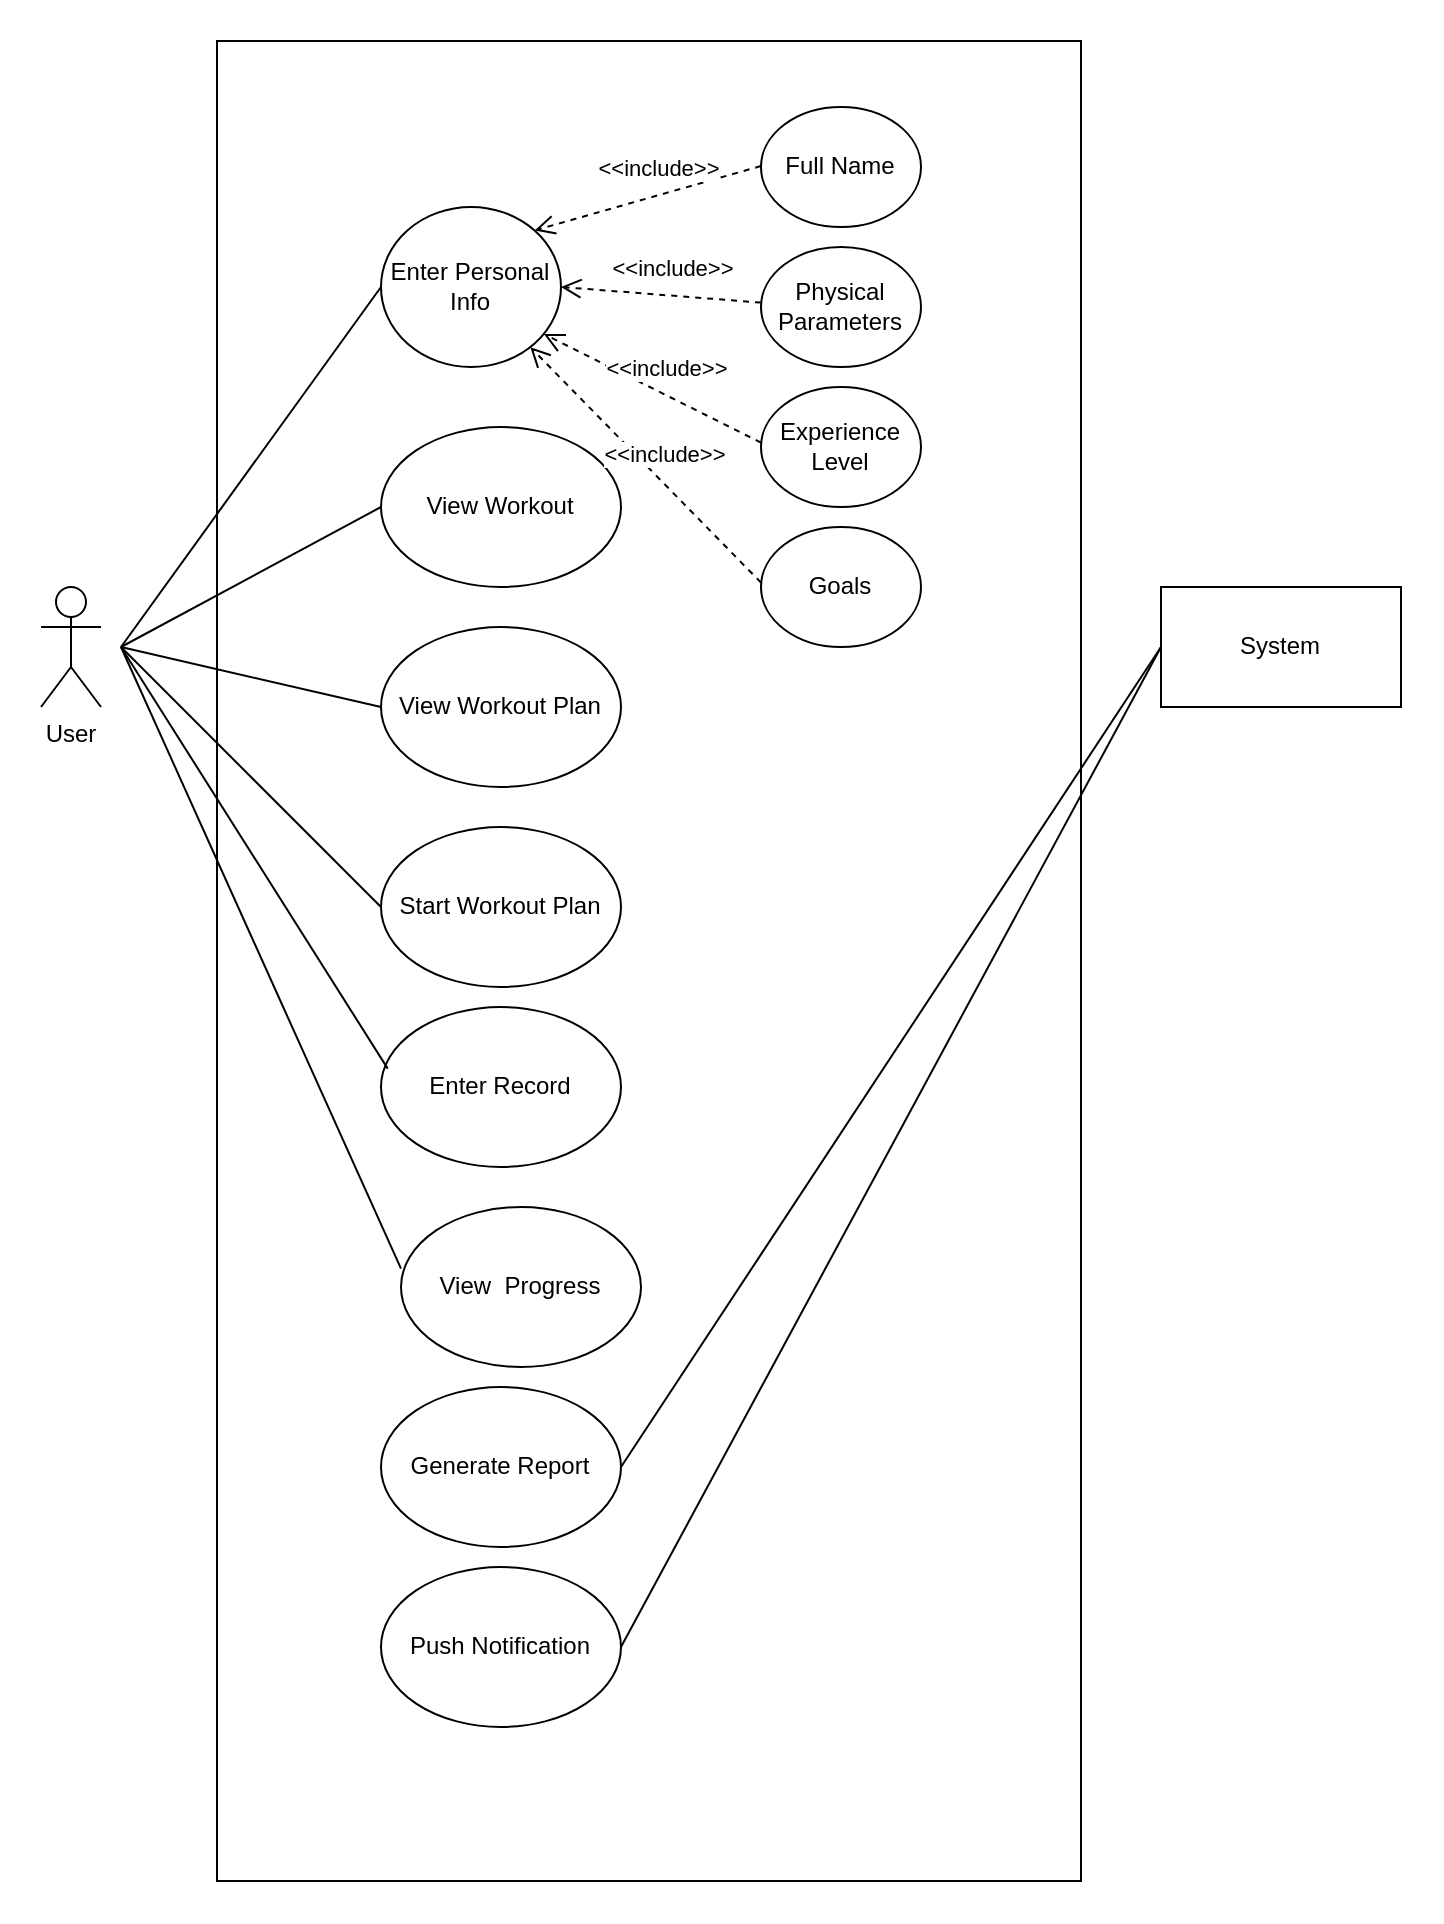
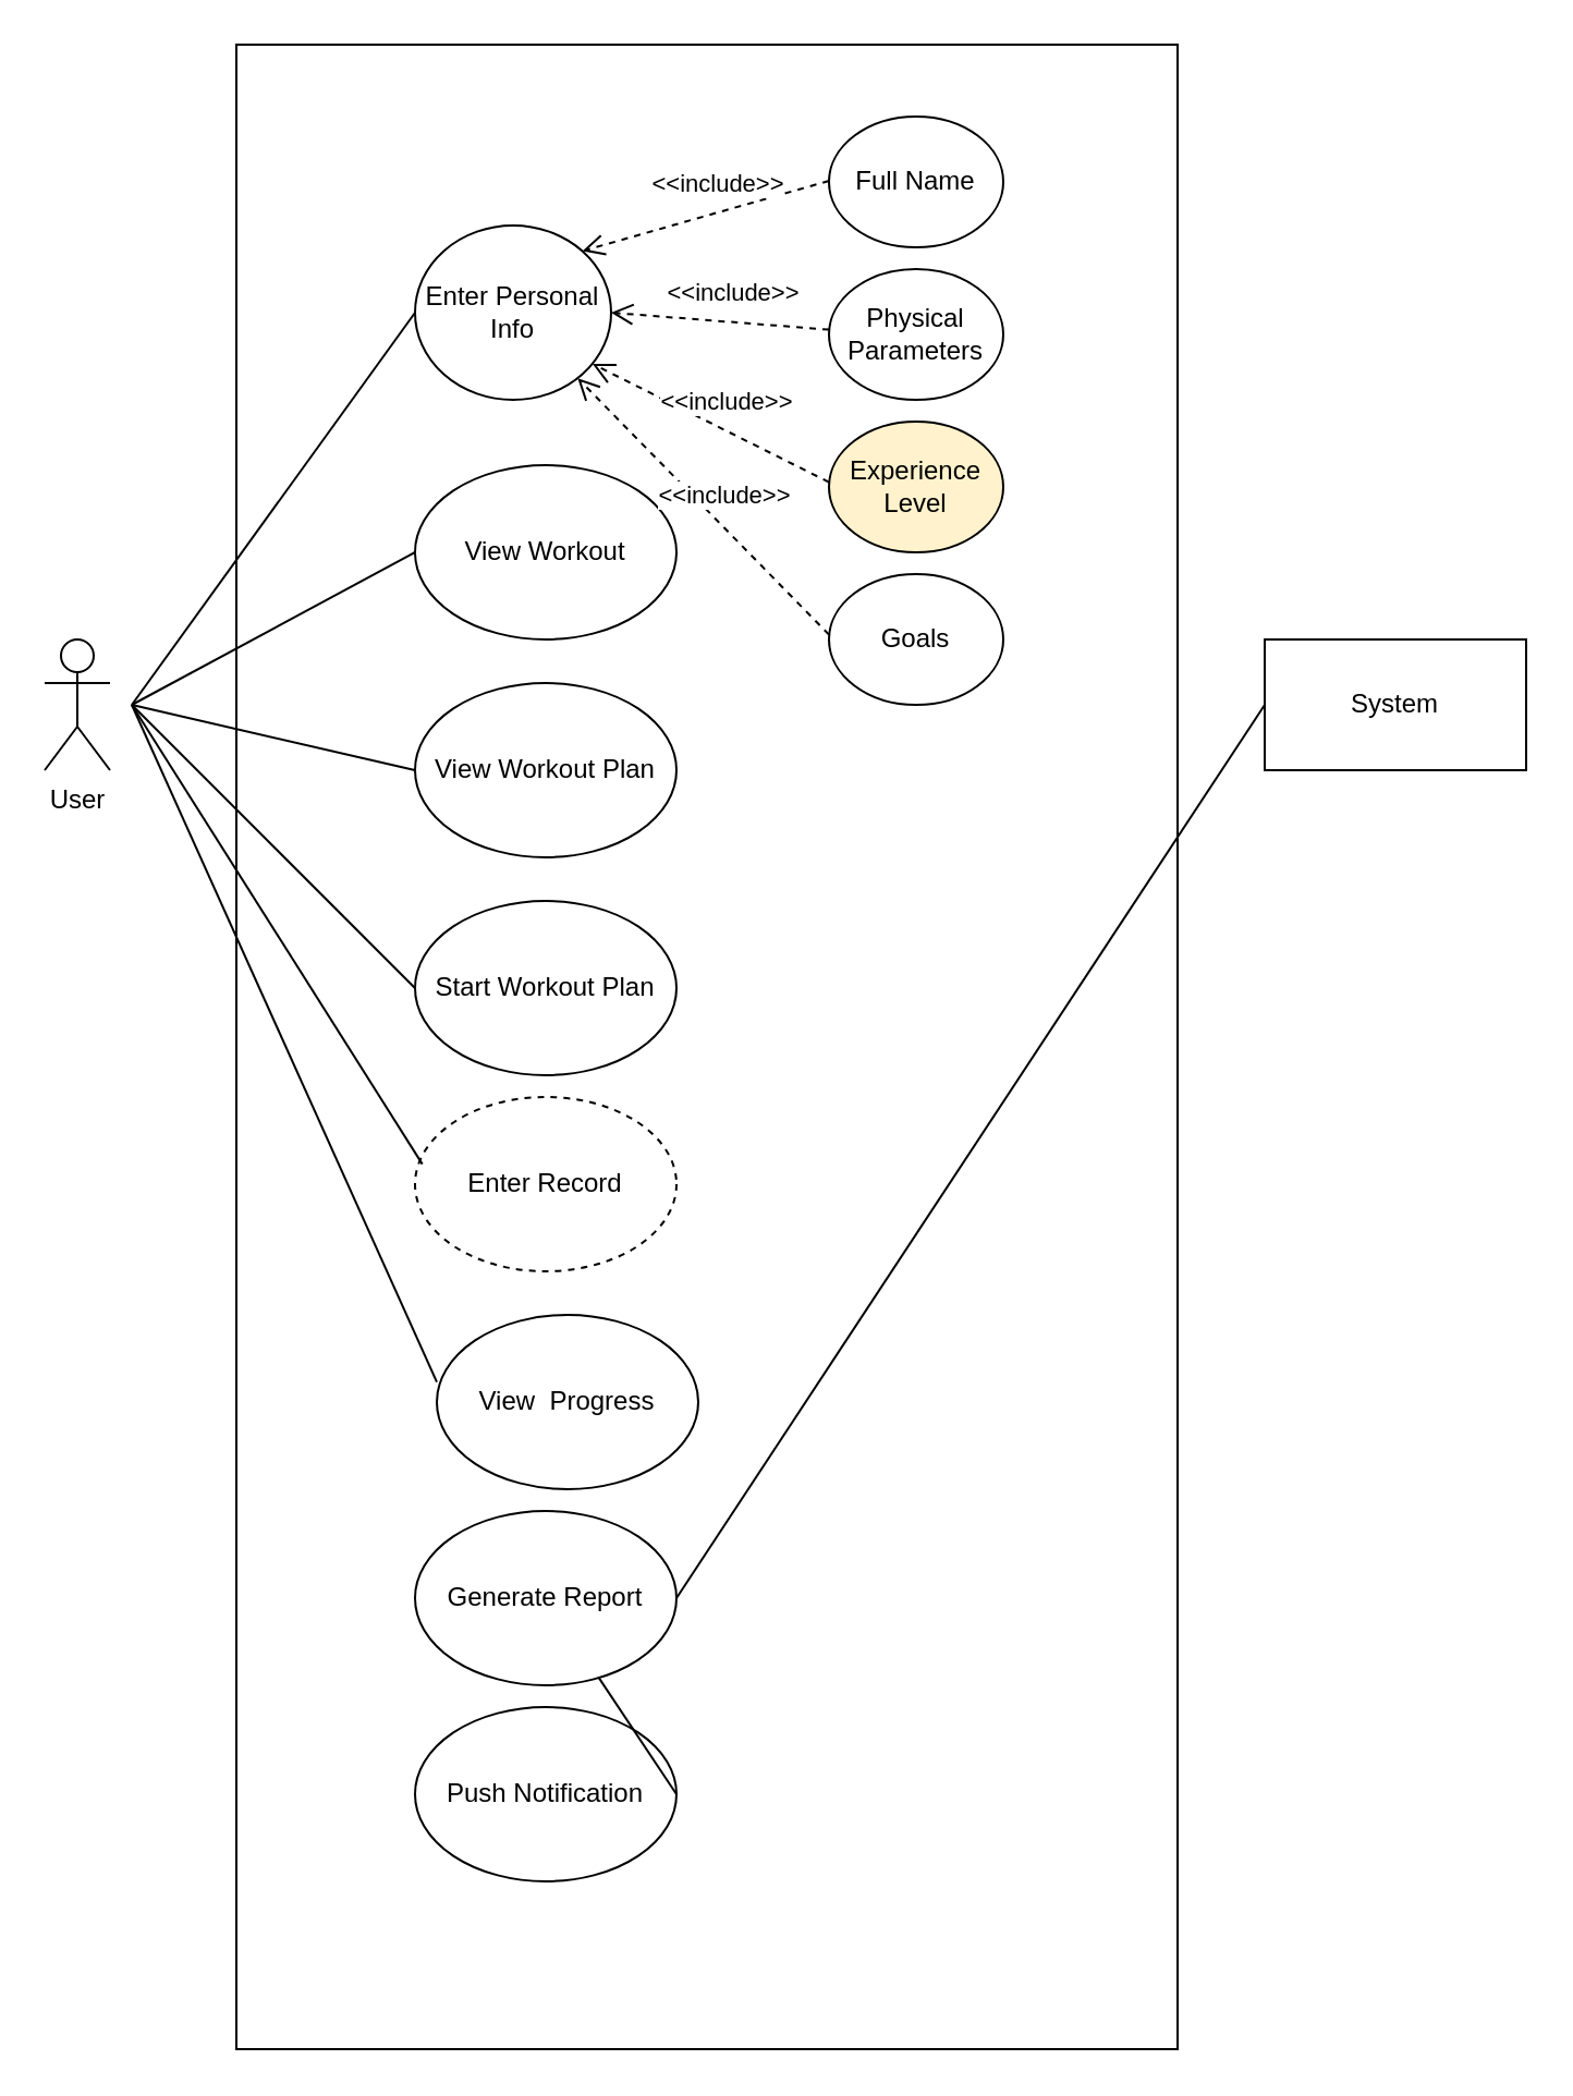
- <mxCell id="12" value="Experience Level" style="ellipse;whiteSpace=wrap;html=1;" parent="1" vertex="1"><mxGeometry x="380" y="193" width="80" height="60" as="geometry" /></mxCell>
+ <mxCell id="12" value="Experience Level" style="ellipse;whiteSpace=wrap;html=1;fillColor=#fff2cc;" parent="1" vertex="1"><mxGeometry x="380" y="193" width="80" height="60" as="geometry" /></mxCell>
- <mxCell id="8" value="Enter Record" style="ellipse;whiteSpace=wrap;html=1;" parent="1" vertex="1"><mxGeometry x="190" y="503" width="120" height="80" as="geometry" /></mxCell>
+ <mxCell id="8" value="Enter Record" style="ellipse;whiteSpace=wrap;html=1;dashed=1;" parent="1" vertex="1"><mxGeometry x="190" y="503" width="120" height="80" as="geometry" /></mxCell>
- <mxCell id="27" value="" style="endArrow=none;html=1;rounded=0;exitX=1;exitY=0.5;exitDx=0;exitDy=0;entryX=0;entryY=0.5;entryDx=0;entryDy=0;" parent="1" source="19" target="28" edge="1"><mxGeometry width="50" height="50" relative="1" as="geometry"><mxPoint x="320" y="743" as="sourcePoint" /><mxPoint x="550" y="323" as="targetPoint" /></mxGeometry></mxCell>
+ <mxCell id="27" value="" style="endArrow=none;html=1;rounded=0;exitX=1;exitY=0.5;exitDx=0;exitDy=0;" parent="1" source="19" target="18" edge="1"><mxGeometry width="50" height="50" relative="1" as="geometry"><mxPoint x="320" y="743" as="sourcePoint" /><mxPoint x="550" y="323" as="targetPoint" /></mxGeometry></mxCell>
